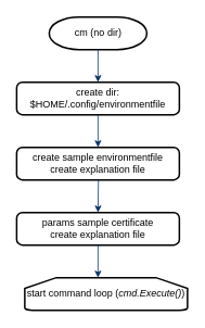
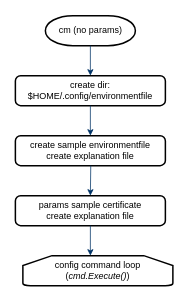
- <mxCell id="2" value="cm (no dir)" style="shape=mxgraph.flowchart.terminator;strokeWidth=2;gradientColor=none;gradientDirection=north;fontStyle=0;html=1;" parent="1" vertex="1"><mxGeometry x="60" y="20" width="120" height="40" as="geometry" /></mxCell>
+ <mxCell id="2" value="cm (no params)" style="shape=mxgraph.flowchart.terminator;strokeWidth=2;gradientColor=none;gradientDirection=north;fontStyle=0;html=1;" parent="1" vertex="1"><mxGeometry x="60" y="20" width="120" height="40" as="geometry" /></mxCell>
- <mxCell id="10" value="start command loop (&lt;i&gt;cmd.Execute()&lt;/i&gt;)" style="strokeWidth=2;html=1;shape=mxgraph.flowchart.loop_limit;whiteSpace=wrap;" parent="1" vertex="1"><mxGeometry x="30" y="340" width="200" height="40" as="geometry" /></mxCell>
+ <mxCell id="10" value="config command loop (&lt;i&gt;cmd.Execute()&lt;/i&gt;)" style="strokeWidth=2;html=1;shape=mxgraph.flowchart.loop_limit;whiteSpace=wrap;" parent="1" vertex="1"><mxGeometry x="30" y="340" width="200" height="40" as="geometry" /></mxCell>
